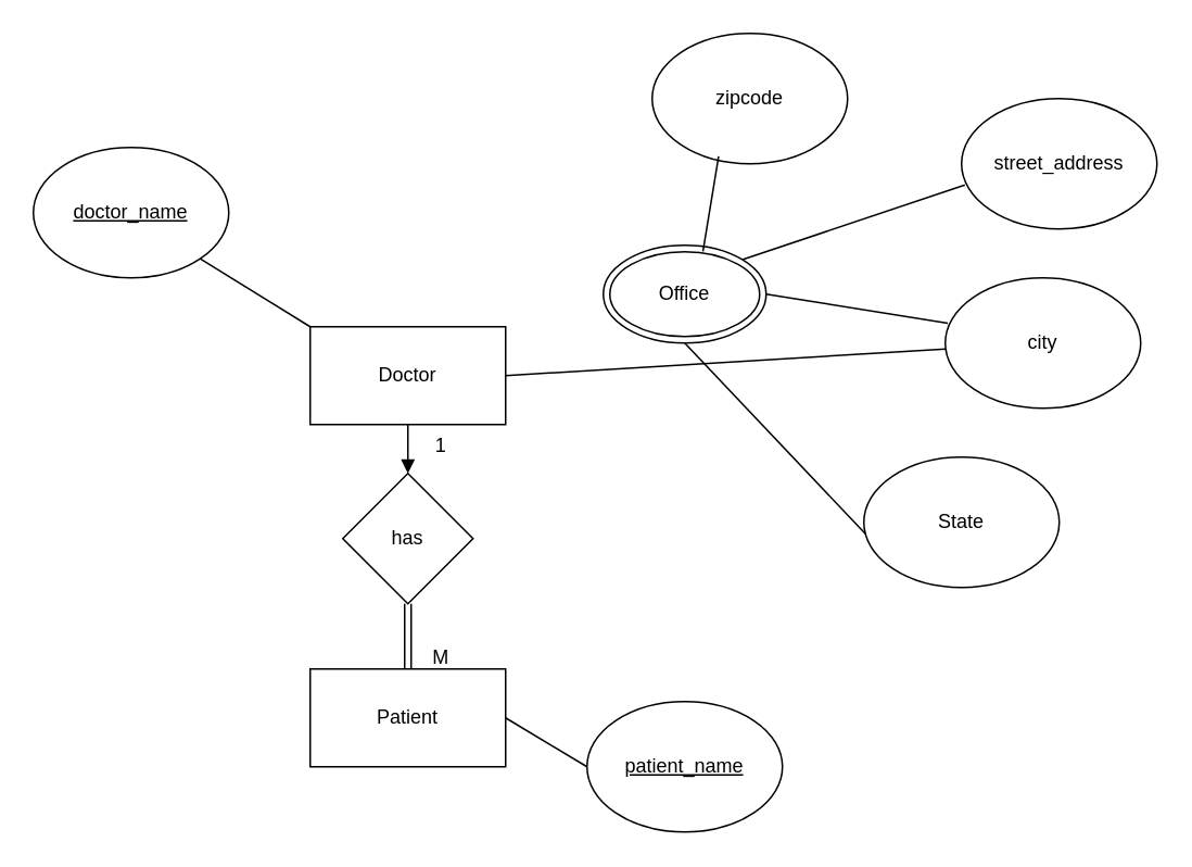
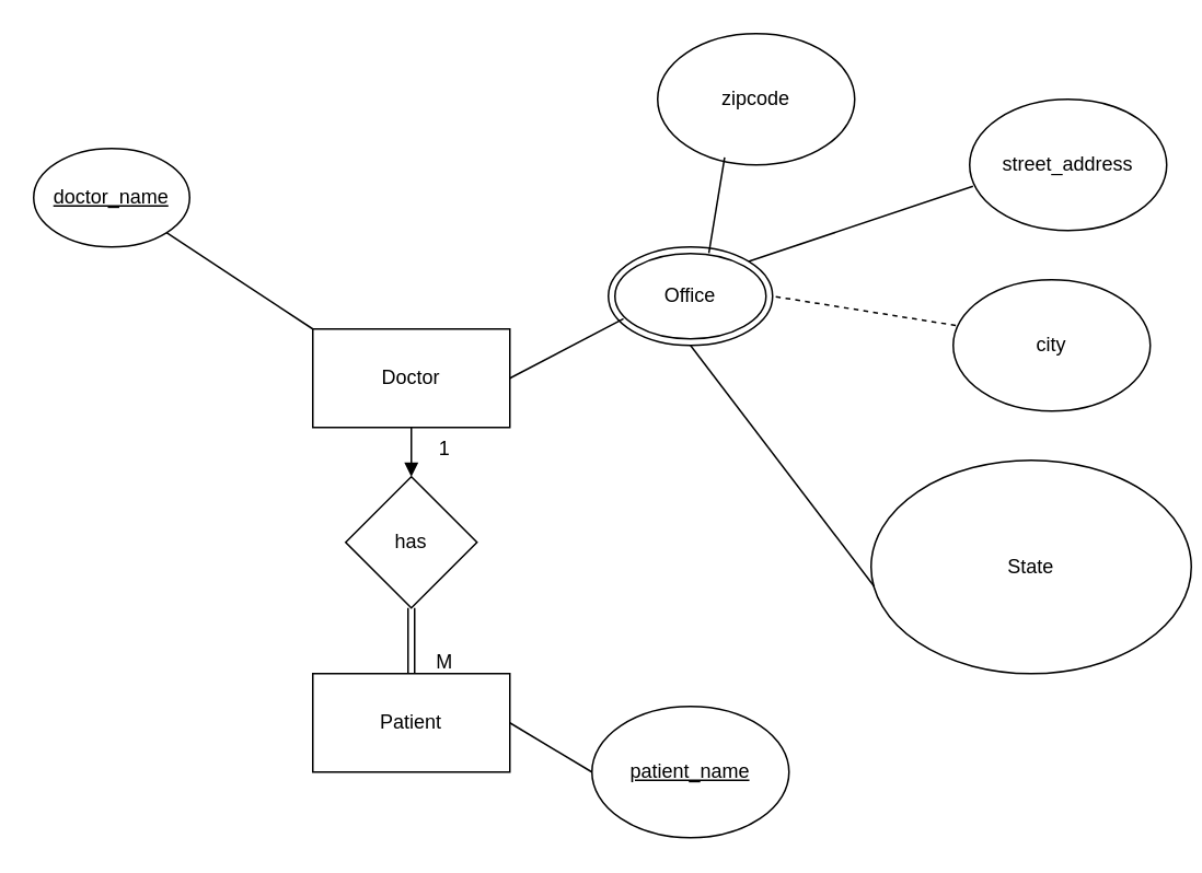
- <mxCell id="3" value="doctor_name" style="ellipse;whiteSpace=wrap;html=1;fontStyle=4" vertex="1" parent="1"><mxGeometry x="20" y="90" width="120" height="80" as="geometry" /></mxCell>
+ <mxCell id="3" value="doctor_name" style="ellipse;whiteSpace=wrap;html=1;fontStyle=4" vertex="1" parent="1"><mxGeometry x="20" y="90" width="95" height="60" as="geometry" /></mxCell>
- <mxCell id="12" value="" style="endArrow=none;html=1;rounded=0;entryX=1;entryY=0.5;entryDx=0;entryDy=0;exitX=0.013;exitY=0.348;exitDx=0;exitDy=0;exitPerimeter=0;" edge="1" parent="1" source="6" target="4"><mxGeometry width="50" height="50" relative="1" as="geometry"><mxPoint x="320" y="320" as="sourcePoint" /><mxPoint x="370" y="270" as="targetPoint" /></mxGeometry></mxCell>
+ <mxCell id="12" value="" style="endArrow=none;html=1;rounded=0;entryX=1;entryY=0.5;entryDx=0;entryDy=0;exitX=0.013;exitY=0.348;exitDx=0;exitDy=0;exitPerimeter=0;dashed=1;" edge="1" parent="1" source="6" target="4"><mxGeometry width="50" height="50" relative="1" as="geometry"><mxPoint x="320" y="320" as="sourcePoint" /><mxPoint x="370" y="270" as="targetPoint" /></mxGeometry></mxCell>
- <mxCell id="16" value="" style="endArrow=none;html=1;rounded=0;exitX=1;exitY=0.5;exitDx=0;exitDy=0;" edge="1" parent="1" source="2" target="6"><mxGeometry width="50" height="50" relative="1" as="geometry"><mxPoint x="320" y="320" as="sourcePoint" /><mxPoint x="370" y="270" as="targetPoint" /></mxGeometry></mxCell>
+ <mxCell id="16" value="" style="endArrow=none;html=1;rounded=0;entryX=0.092;entryY=0.73;entryDx=0;entryDy=0;entryPerimeter=0;exitX=1;exitY=0.5;exitDx=0;exitDy=0;" edge="1" parent="1" source="2" target="4"><mxGeometry width="50" height="50" relative="1" as="geometry"><mxPoint x="320" y="320" as="sourcePoint" /><mxPoint x="370" y="270" as="targetPoint" /></mxGeometry></mxCell>
- <mxCell id="7" value="State" style="ellipse;whiteSpace=wrap;html=1;" vertex="1" parent="1"><mxGeometry x="530" y="280" width="120" height="80" as="geometry" /></mxCell>
+ <mxCell id="7" value="State" style="ellipse;whiteSpace=wrap;html=1;" vertex="1" parent="1"><mxGeometry x="530" y="280" width="195" height="130" as="geometry" /></mxCell>
